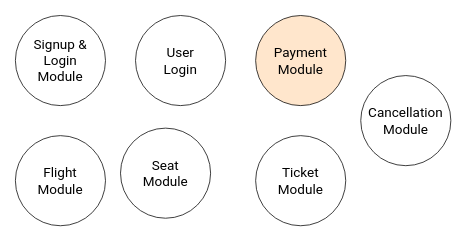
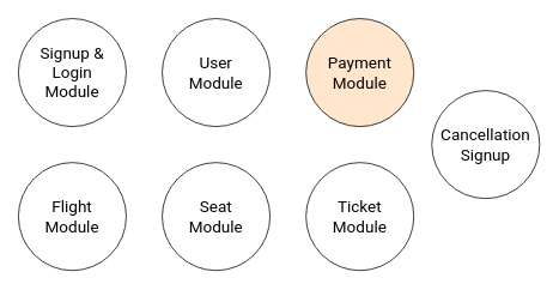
- <mxCell id="5" value="&lt;font face=&quot;Roboto&quot; data-font-src=&quot;https://fonts.googleapis.com/css?family=Roboto&quot; style=&quot;font-size: 18px&quot;&gt;User&lt;br&gt;Login&lt;/font&gt;" style="ellipse;whiteSpace=wrap;html=1;aspect=fixed;" vertex="1" parent="1"><mxGeometry x="180" y="20" width="120" height="120" as="geometry" /></mxCell>
+ <mxCell id="5" value="&lt;font face=&quot;Roboto&quot; data-font-src=&quot;https://fonts.googleapis.com/css?family=Roboto&quot; style=&quot;font-size: 18px&quot;&gt;User&lt;br&gt;Module&lt;/font&gt;" style="ellipse;whiteSpace=wrap;html=1;aspect=fixed;" vertex="1" parent="1"><mxGeometry x="180" y="20" width="120" height="120" as="geometry" /></mxCell>
- <mxCell id="8" value="&lt;font face=&quot;Roboto&quot; data-font-src=&quot;https://fonts.googleapis.com/css?family=Roboto&quot; style=&quot;font-size: 18px&quot;&gt;Cancellation&lt;br&gt;Module&lt;/font&gt;" style="ellipse;whiteSpace=wrap;html=1;aspect=fixed;" vertex="1" parent="1"><mxGeometry x="480" y="100" width="120" height="120" as="geometry" /></mxCell>
+ <mxCell id="8" value="&lt;font face=&quot;Roboto&quot; data-font-src=&quot;https://fonts.googleapis.com/css?family=Roboto&quot; style=&quot;font-size: 18px&quot;&gt;Cancellation&lt;br&gt;Signup&lt;/font&gt;" style="ellipse;whiteSpace=wrap;html=1;aspect=fixed;" vertex="1" parent="1"><mxGeometry x="480" y="100" width="120" height="120" as="geometry" /></mxCell>
- <mxCell id="4" value="&lt;font face=&quot;Roboto&quot; data-font-src=&quot;https://fonts.googleapis.com/css?family=Roboto&quot; style=&quot;font-size: 18px&quot;&gt;Seat&lt;br&gt;Module&lt;/font&gt;" style="ellipse;whiteSpace=wrap;html=1;aspect=fixed;" vertex="1" parent="1"><mxGeometry x="160" y="170" width="120" height="120" as="geometry" /></mxCell>
+ <mxCell id="4" value="&lt;font face=&quot;Roboto&quot; data-font-src=&quot;https://fonts.googleapis.com/css?family=Roboto&quot; style=&quot;font-size: 18px&quot;&gt;Seat&lt;br&gt;Module&lt;/font&gt;" style="ellipse;whiteSpace=wrap;html=1;aspect=fixed;" vertex="1" parent="1"><mxGeometry x="180" y="180" width="120" height="120" as="geometry" /></mxCell>
